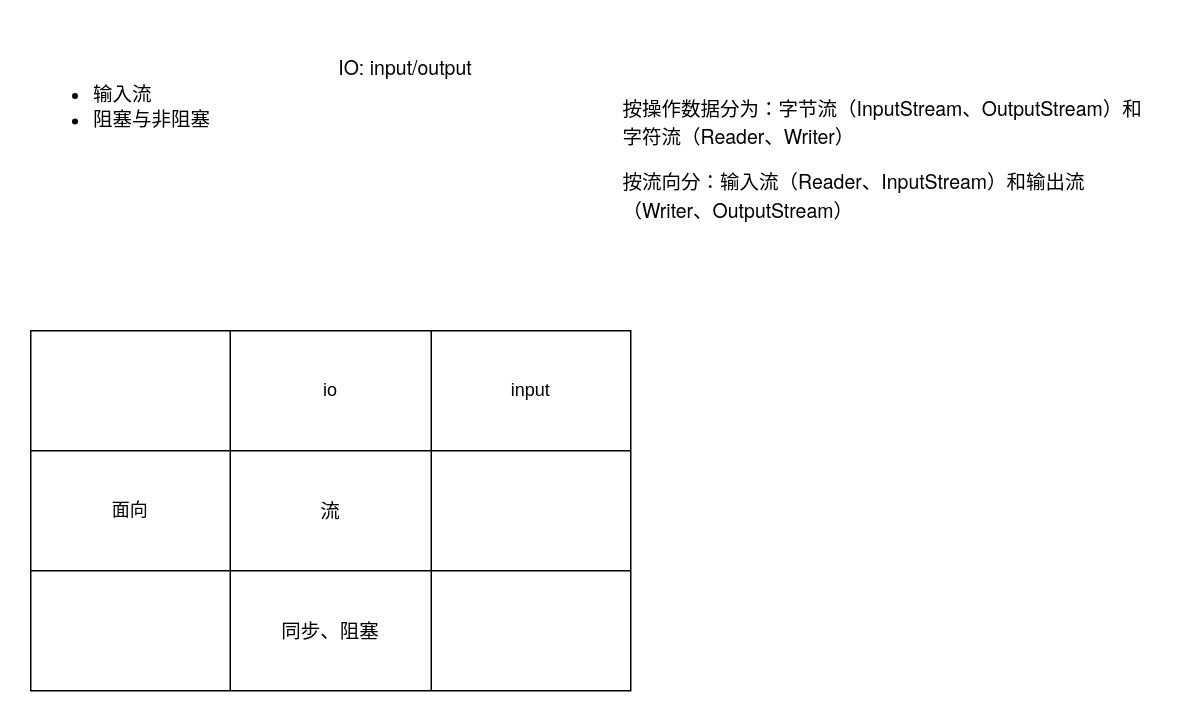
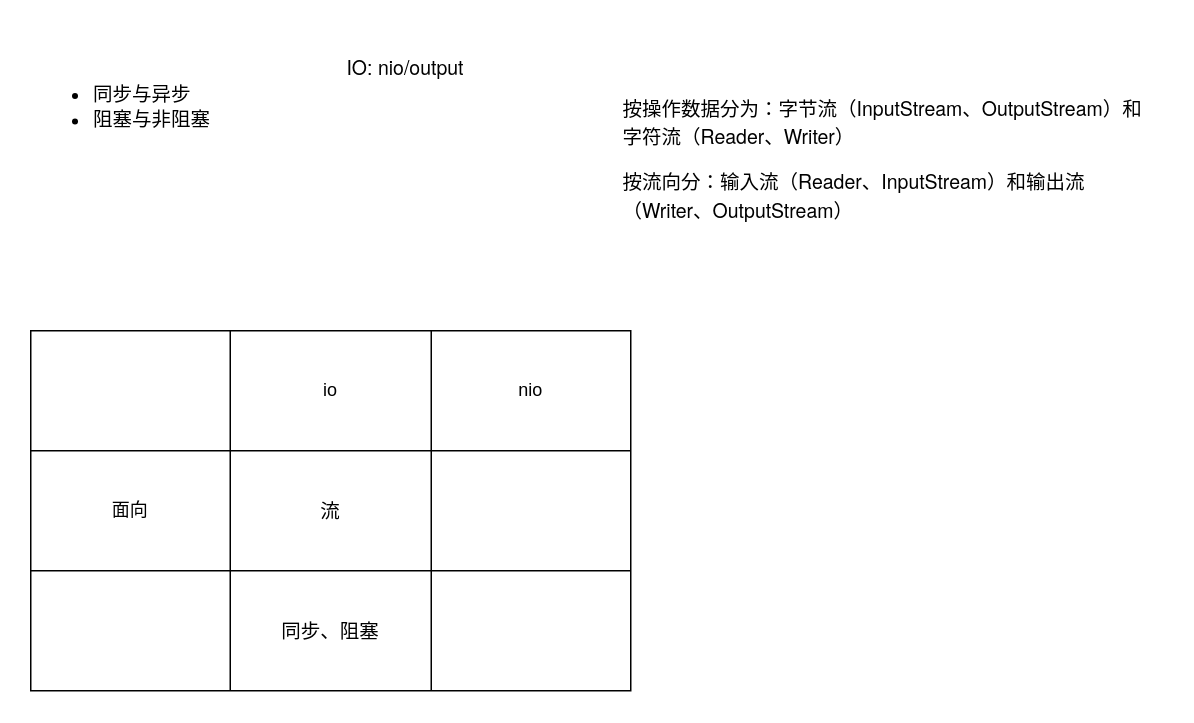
- <mxCell id="16" value="&lt;span style=&quot;font-family: &amp;quot;PingFang SC&amp;quot;, &amp;quot;Microsoft YaHei&amp;quot;, &amp;quot;Helvetica Neue&amp;quot;, Helvetica, Arial, sans-serif; font-size: 13px; text-align: left; background-color: rgb(255, 255, 255);&quot;&gt;IO: input/output&lt;/span&gt;" style="text;html=1;strokeColor=none;fillColor=none;align=center;verticalAlign=middle;whiteSpace=wrap;rounded=0;" vertex="1" parent="1"><mxGeometry x="200" y="30" width="140" height="30" as="geometry" /></mxCell>
+ <mxCell id="16" value="&lt;span style=&quot;font-family: &amp;quot;PingFang SC&amp;quot;, &amp;quot;Microsoft YaHei&amp;quot;, &amp;quot;Helvetica Neue&amp;quot;, Helvetica, Arial, sans-serif; font-size: 13px; text-align: left; background-color: rgb(255, 255, 255);&quot;&gt;IO: nio/output&lt;/span&gt;" style="text;html=1;strokeColor=none;fillColor=none;align=center;verticalAlign=middle;whiteSpace=wrap;rounded=0;" vertex="1" parent="1"><mxGeometry x="200" y="30" width="140" height="30" as="geometry" /></mxCell>
- <mxCell id="15" value="&lt;ul&gt;&lt;li&gt;&lt;span style=&quot;font-family: &amp;quot;PingFang SC&amp;quot;, &amp;quot;Microsoft YaHei&amp;quot;, &amp;quot;Helvetica Neue&amp;quot;, Helvetica, Arial, sans-serif; font-size: 13px; background-color: rgb(255, 255, 255);&quot;&gt;输入流&lt;/span&gt;&lt;br&gt;&lt;/li&gt;&lt;li&gt;&lt;span style=&quot;font-family: &amp;quot;PingFang SC&amp;quot;, &amp;quot;Microsoft YaHei&amp;quot;, &amp;quot;Helvetica Neue&amp;quot;, Helvetica, Arial, sans-serif; font-size: 13px; background-color: rgb(255, 255, 255);&quot;&gt;阻塞与非阻塞&lt;br&gt;&lt;/span&gt;&lt;/li&gt;&lt;/ul&gt;" style="text;strokeColor=none;fillColor=none;html=1;whiteSpace=wrap;verticalAlign=middle;overflow=hidden;" vertex="1" parent="1"><mxGeometry x="20" y="30" width="130" height="80" as="geometry" /></mxCell>
+ <mxCell id="15" value="&lt;ul&gt;&lt;li&gt;&lt;span style=&quot;font-family: &amp;quot;PingFang SC&amp;quot;, &amp;quot;Microsoft YaHei&amp;quot;, &amp;quot;Helvetica Neue&amp;quot;, Helvetica, Arial, sans-serif; font-size: 13px; background-color: rgb(255, 255, 255);&quot;&gt;同步与异步&lt;/span&gt;&lt;br&gt;&lt;/li&gt;&lt;li&gt;&lt;span style=&quot;font-family: &amp;quot;PingFang SC&amp;quot;, &amp;quot;Microsoft YaHei&amp;quot;, &amp;quot;Helvetica Neue&amp;quot;, Helvetica, Arial, sans-serif; font-size: 13px; background-color: rgb(255, 255, 255);&quot;&gt;阻塞与非阻塞&lt;br&gt;&lt;/span&gt;&lt;/li&gt;&lt;/ul&gt;" style="text;strokeColor=none;fillColor=none;html=1;whiteSpace=wrap;verticalAlign=middle;overflow=hidden;" vertex="1" parent="1"><mxGeometry x="20" y="30" width="130" height="80" as="geometry" /></mxCell>
- <mxCell id="6" value="input" style="shape=partialRectangle;html=1;whiteSpace=wrap;connectable=0;fillColor=none;top=0;left=0;bottom=0;right=0;overflow=hidden;" vertex="1" parent="3"><mxGeometry x="267" width="133" height="80" as="geometry"><mxRectangle width="133" height="80" as="alternateBounds" /></mxGeometry></mxCell>
+ <mxCell id="6" value="nio" style="shape=partialRectangle;html=1;whiteSpace=wrap;connectable=0;fillColor=none;top=0;left=0;bottom=0;right=0;overflow=hidden;" vertex="1" parent="3"><mxGeometry x="267" width="133" height="80" as="geometry"><mxRectangle width="133" height="80" as="alternateBounds" /></mxGeometry></mxCell>
